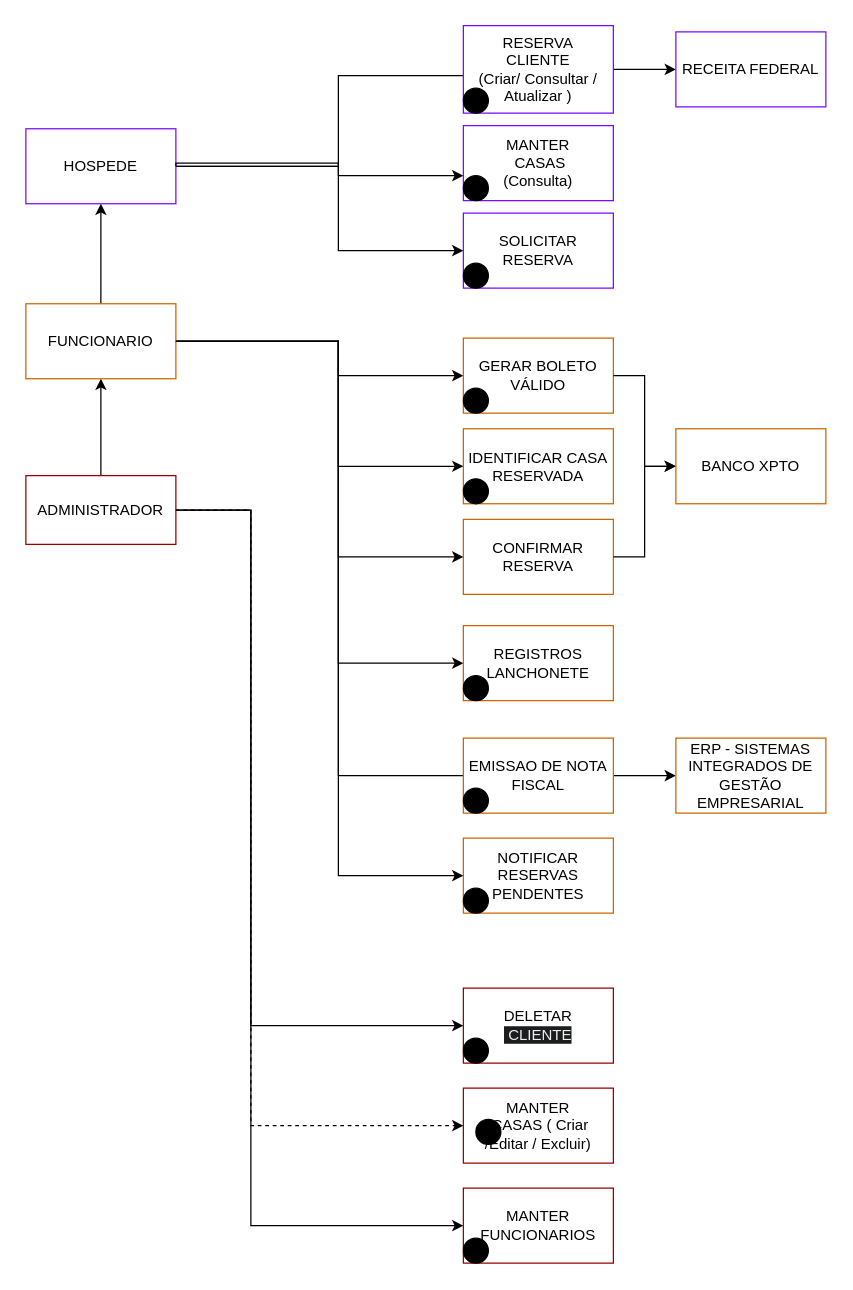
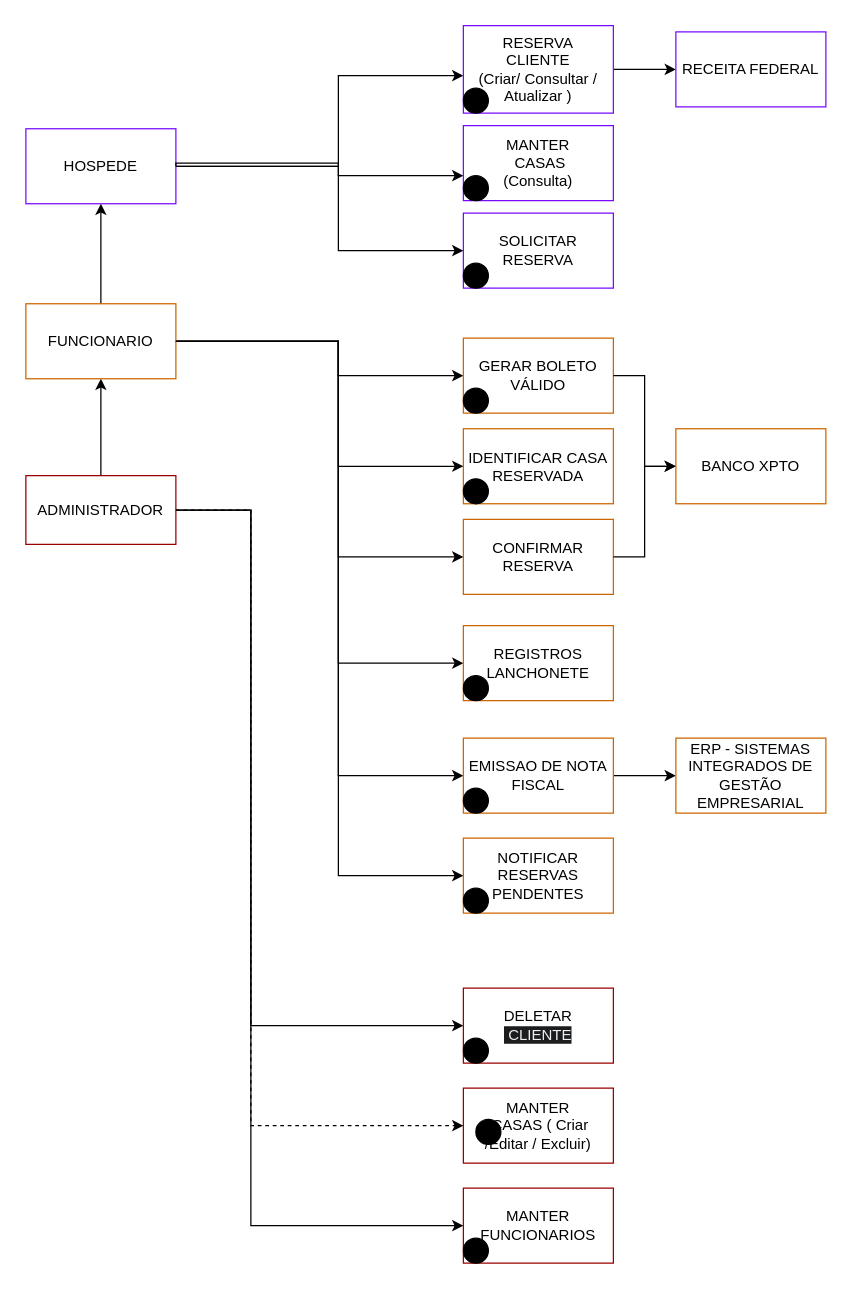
- <mxCell id="10" value="" style="edgeStyle=orthogonalEdgeStyle;rounded=0;orthogonalLoop=1;jettySize=auto;html=1;endArrow=none;" parent="1" source="11" target="13" edge="1"><mxGeometry relative="1" as="geometry"><Array as="points"><mxPoint x="270" y="133" /><mxPoint x="270" y="60" /></Array></mxGeometry></mxCell>
+ <mxCell id="10" value="" style="edgeStyle=orthogonalEdgeStyle;rounded=0;orthogonalLoop=1;jettySize=auto;html=1;" parent="1" source="11" target="13" edge="1"><mxGeometry relative="1" as="geometry"><Array as="points"><mxPoint x="270" y="133" /><mxPoint x="270" y="60" /></Array></mxGeometry></mxCell>
- <mxCell id="8" value="" style="edgeStyle=orthogonalEdgeStyle;rounded=0;orthogonalLoop=1;jettySize=auto;html=1;entryX=0;entryY=0.5;entryDx=0;entryDy=0;endArrow=none;" parent="1" source="9" target="26" edge="1"><mxGeometry relative="1" as="geometry"><Array as="points"><mxPoint x="270" y="273" /><mxPoint x="270" y="620" /></Array></mxGeometry></mxCell>
+ <mxCell id="8" value="" style="edgeStyle=orthogonalEdgeStyle;rounded=0;orthogonalLoop=1;jettySize=auto;html=1;entryX=0;entryY=0.5;entryDx=0;entryDy=0;" parent="1" source="9" target="26" edge="1"><mxGeometry relative="1" as="geometry"><Array as="points"><mxPoint x="270" y="273" /><mxPoint x="270" y="620" /></Array></mxGeometry></mxCell>
